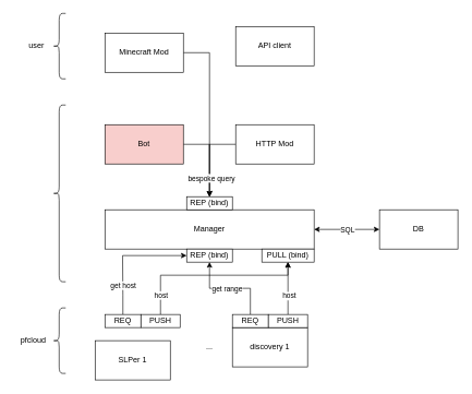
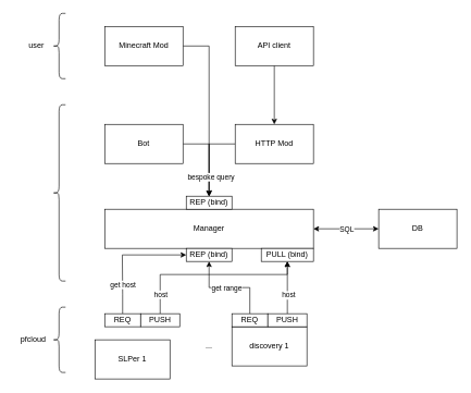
- <mxCell id="35" value="Minecraft Mod" style="rounded=0;whiteSpace=wrap;html=1;" vertex="1" parent="1"><mxGeometry x="160" y="50" width="120" height="60" as="geometry" /></mxCell>
+ <mxCell id="35" value="Minecraft Mod" style="rounded=0;whiteSpace=wrap;html=1;" vertex="1" parent="1"><mxGeometry x="160" y="40" width="120" height="60" as="geometry" /></mxCell>
+ <mxCell id="36" value="" style="edgeStyle=orthogonalEdgeStyle;rounded=0;orthogonalLoop=1;jettySize=auto;html=1;" edge="1" parent="1" source="37" target="29"><mxGeometry relative="1" as="geometry" /></mxCell>
- <mxCell id="32" value="Bot" style="rounded=0;whiteSpace=wrap;html=1;fillColor=#f8cecc;" vertex="1" parent="1"><mxGeometry x="160" y="190" width="120" height="60" as="geometry" /></mxCell>
+ <mxCell id="32" value="Bot" style="rounded=0;whiteSpace=wrap;html=1;" vertex="1" parent="1"><mxGeometry x="160" y="190" width="120" height="60" as="geometry" /></mxCell>
